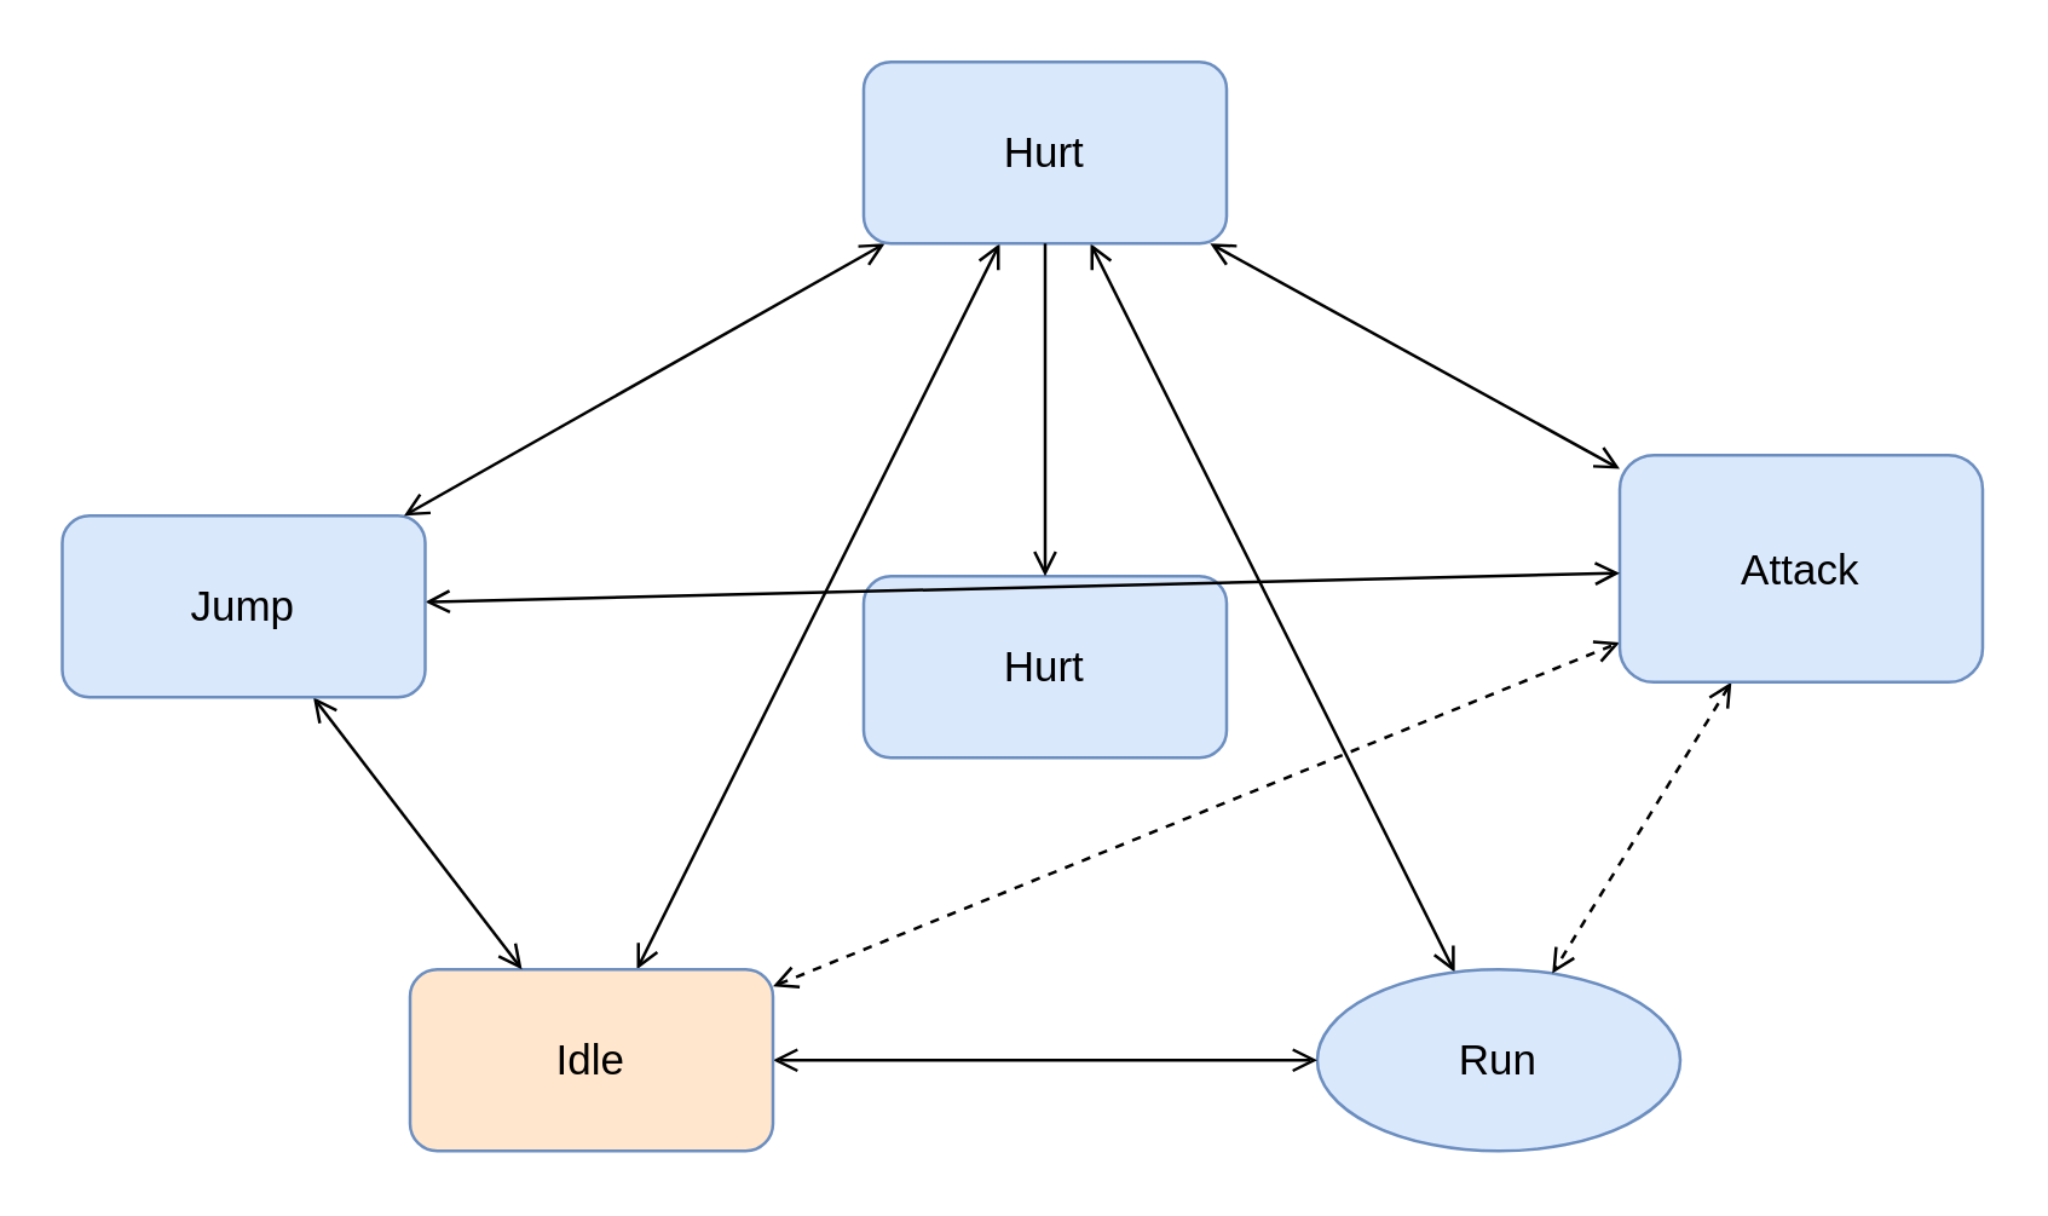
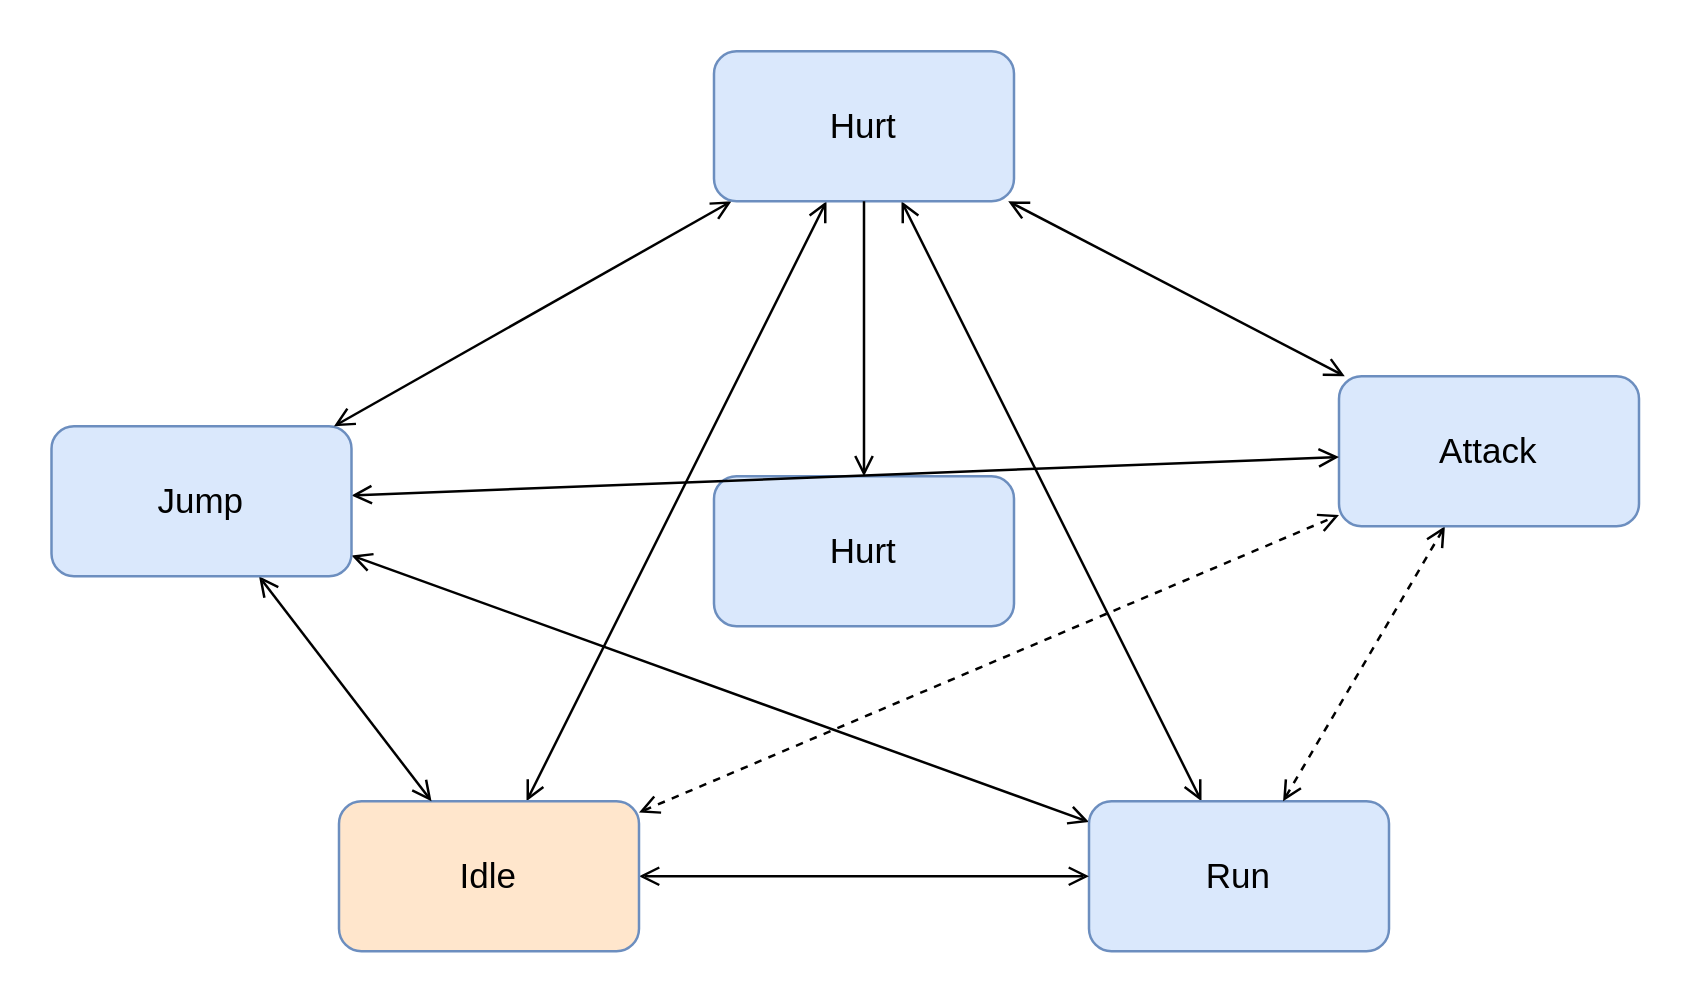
- <mxCell id="12" value="&lt;font style=&quot;font-size: 14px;&quot;&gt;Attack&lt;/font&gt;" style="rounded=1;whiteSpace=wrap;html=1;fillColor=#dae8fc;strokeColor=#6c8ebf;" vertex="1" parent="1"><mxGeometry x="535" y="150" width="120" height="75" as="geometry" /></mxCell>
+ <mxCell id="12" value="&lt;font style=&quot;font-size: 14px;&quot;&gt;Attack&lt;/font&gt;" style="rounded=1;whiteSpace=wrap;html=1;fillColor=#dae8fc;strokeColor=#6c8ebf;" vertex="1" parent="1"><mxGeometry x="535" y="150" width="120" height="60" as="geometry" /></mxCell>
+ <mxCell id="4" style="edgeStyle=none;rounded=0;orthogonalLoop=1;jettySize=auto;html=1;startArrow=open;startFill=0;endArrow=open;endFill=0;strokeWidth=1;" edge="1" parent="1" source="5" target="15"><mxGeometry relative="1" as="geometry" /></mxCell>
- <mxCell id="5" value="Run" style="ellipse;whiteSpace=wrap;html=1;fillColor=#dae8fc;strokeColor=#6c8ebf;fontSize=14;" vertex="1" parent="1"><mxGeometry x="435" y="320" width="120" height="60" as="geometry" /></mxCell>
+ <mxCell id="5" value="Run" style="rounded=1;whiteSpace=wrap;html=1;fillColor=#dae8fc;strokeColor=#6c8ebf;fontSize=14;" vertex="1" parent="1"><mxGeometry x="435" y="320" width="120" height="60" as="geometry" /></mxCell>
